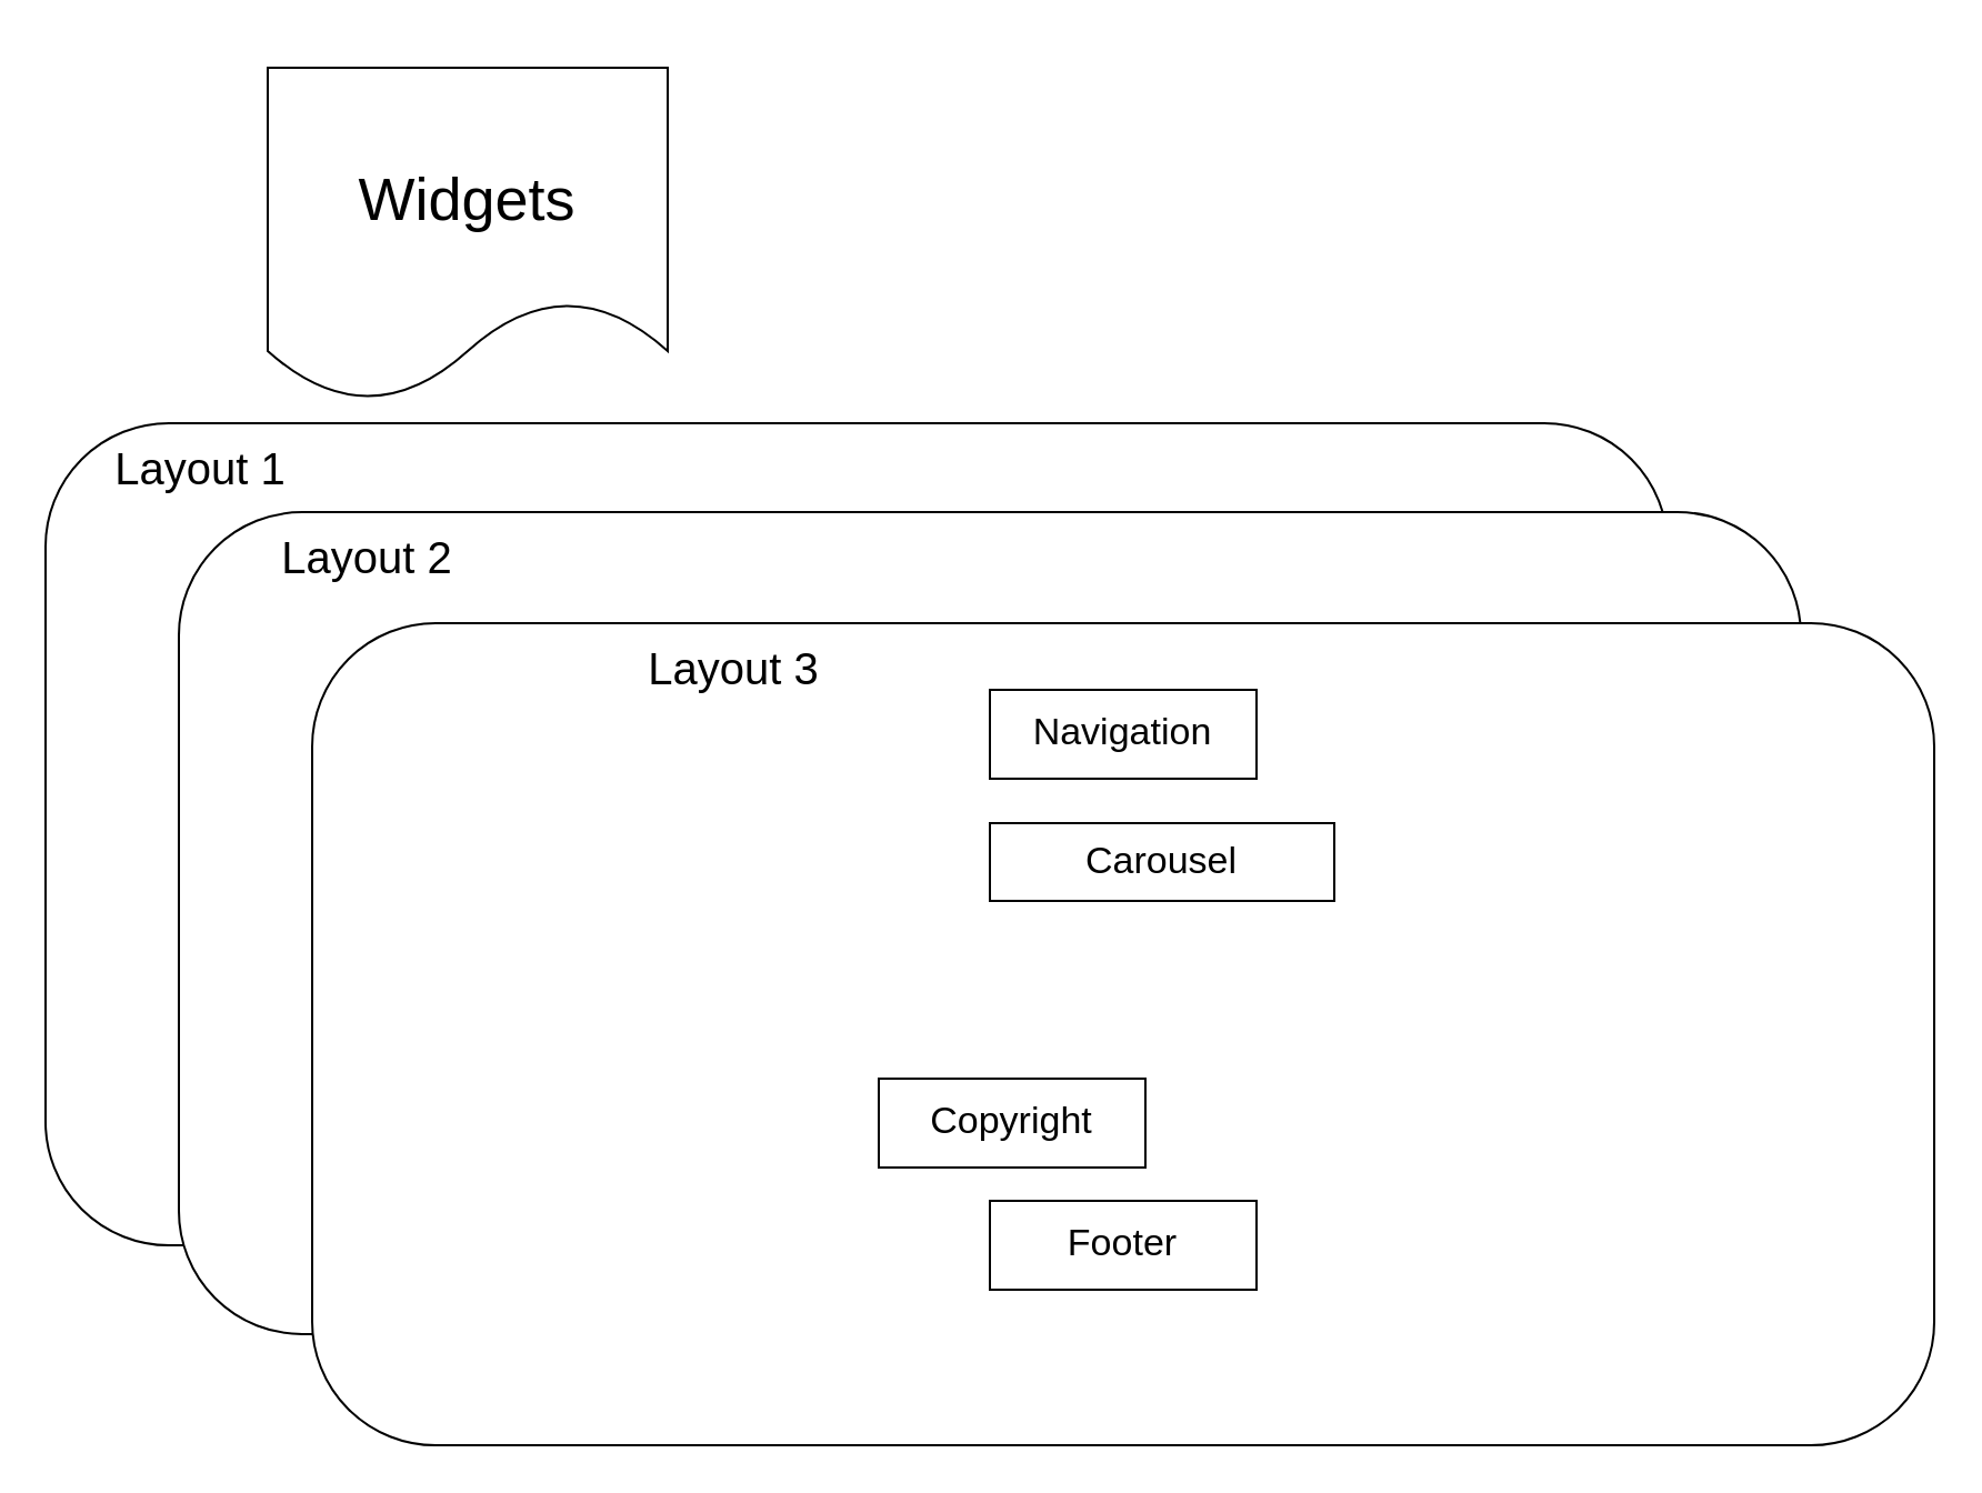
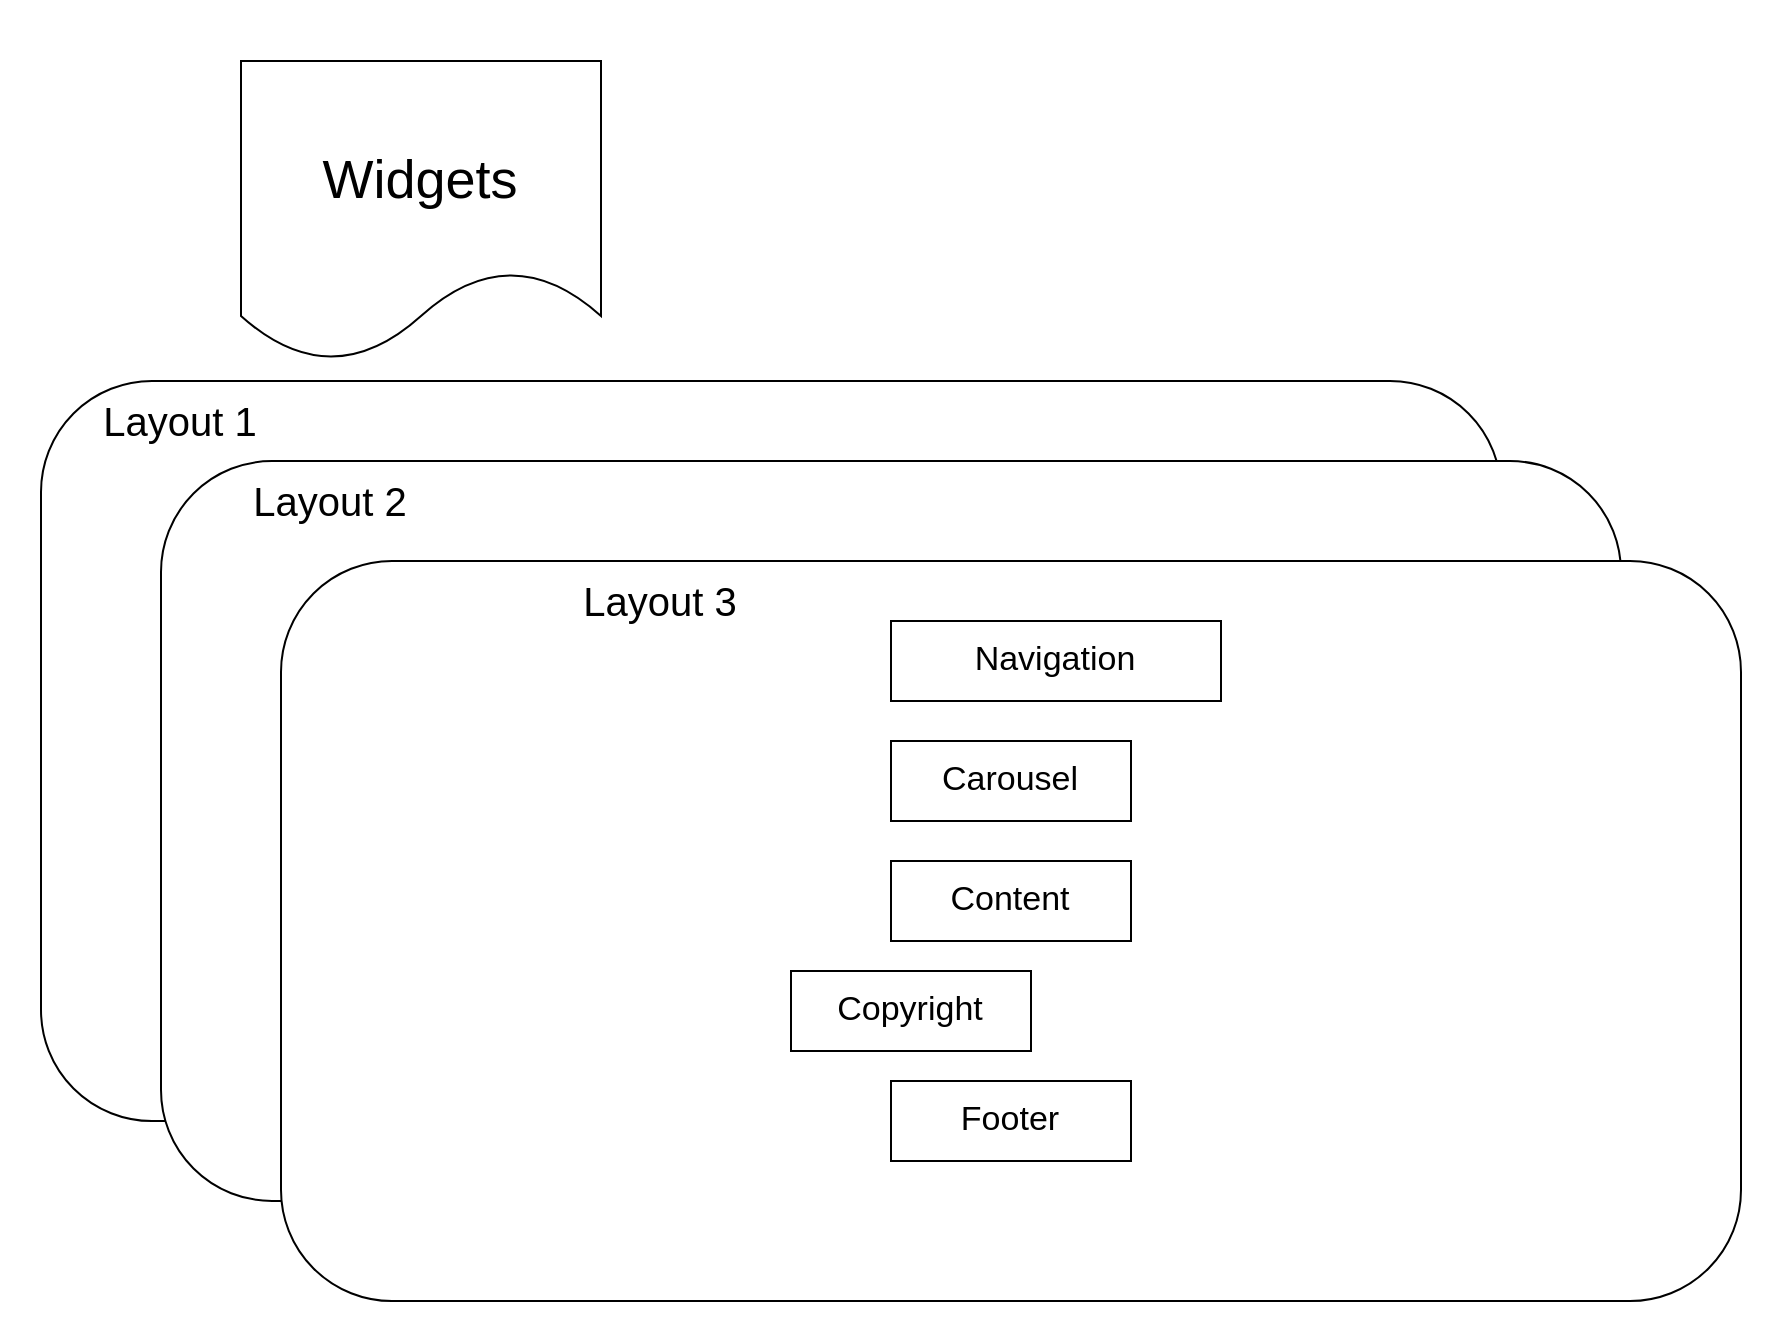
- <mxCell id="12" value="Navigation" style="rounded=0;whiteSpace=wrap;html=1;fontSize=17;" vertex="1" parent="1"><mxGeometry x="445" y="310" width="120" height="40" as="geometry" /></mxCell>
+ <mxCell id="12" value="Navigation" style="rounded=0;whiteSpace=wrap;html=1;fontSize=17;" vertex="1" parent="1"><mxGeometry x="445" y="310" width="165" height="40" as="geometry" /></mxCell>
- <mxCell id="13" value="Carousel" style="rounded=0;whiteSpace=wrap;html=1;fontSize=17;" vertex="1" parent="1"><mxGeometry x="445" y="370" width="155" height="35" as="geometry" /></mxCell>
+ <mxCell id="13" value="Carousel" style="rounded=0;whiteSpace=wrap;html=1;fontSize=17;" vertex="1" parent="1"><mxGeometry x="445" y="370" width="120" height="40" as="geometry" /></mxCell>
+ <mxCell id="14" value="Content" style="rounded=0;whiteSpace=wrap;html=1;fontSize=17;" vertex="1" parent="1"><mxGeometry x="445" y="430" width="120" height="40" as="geometry" /></mxCell>
